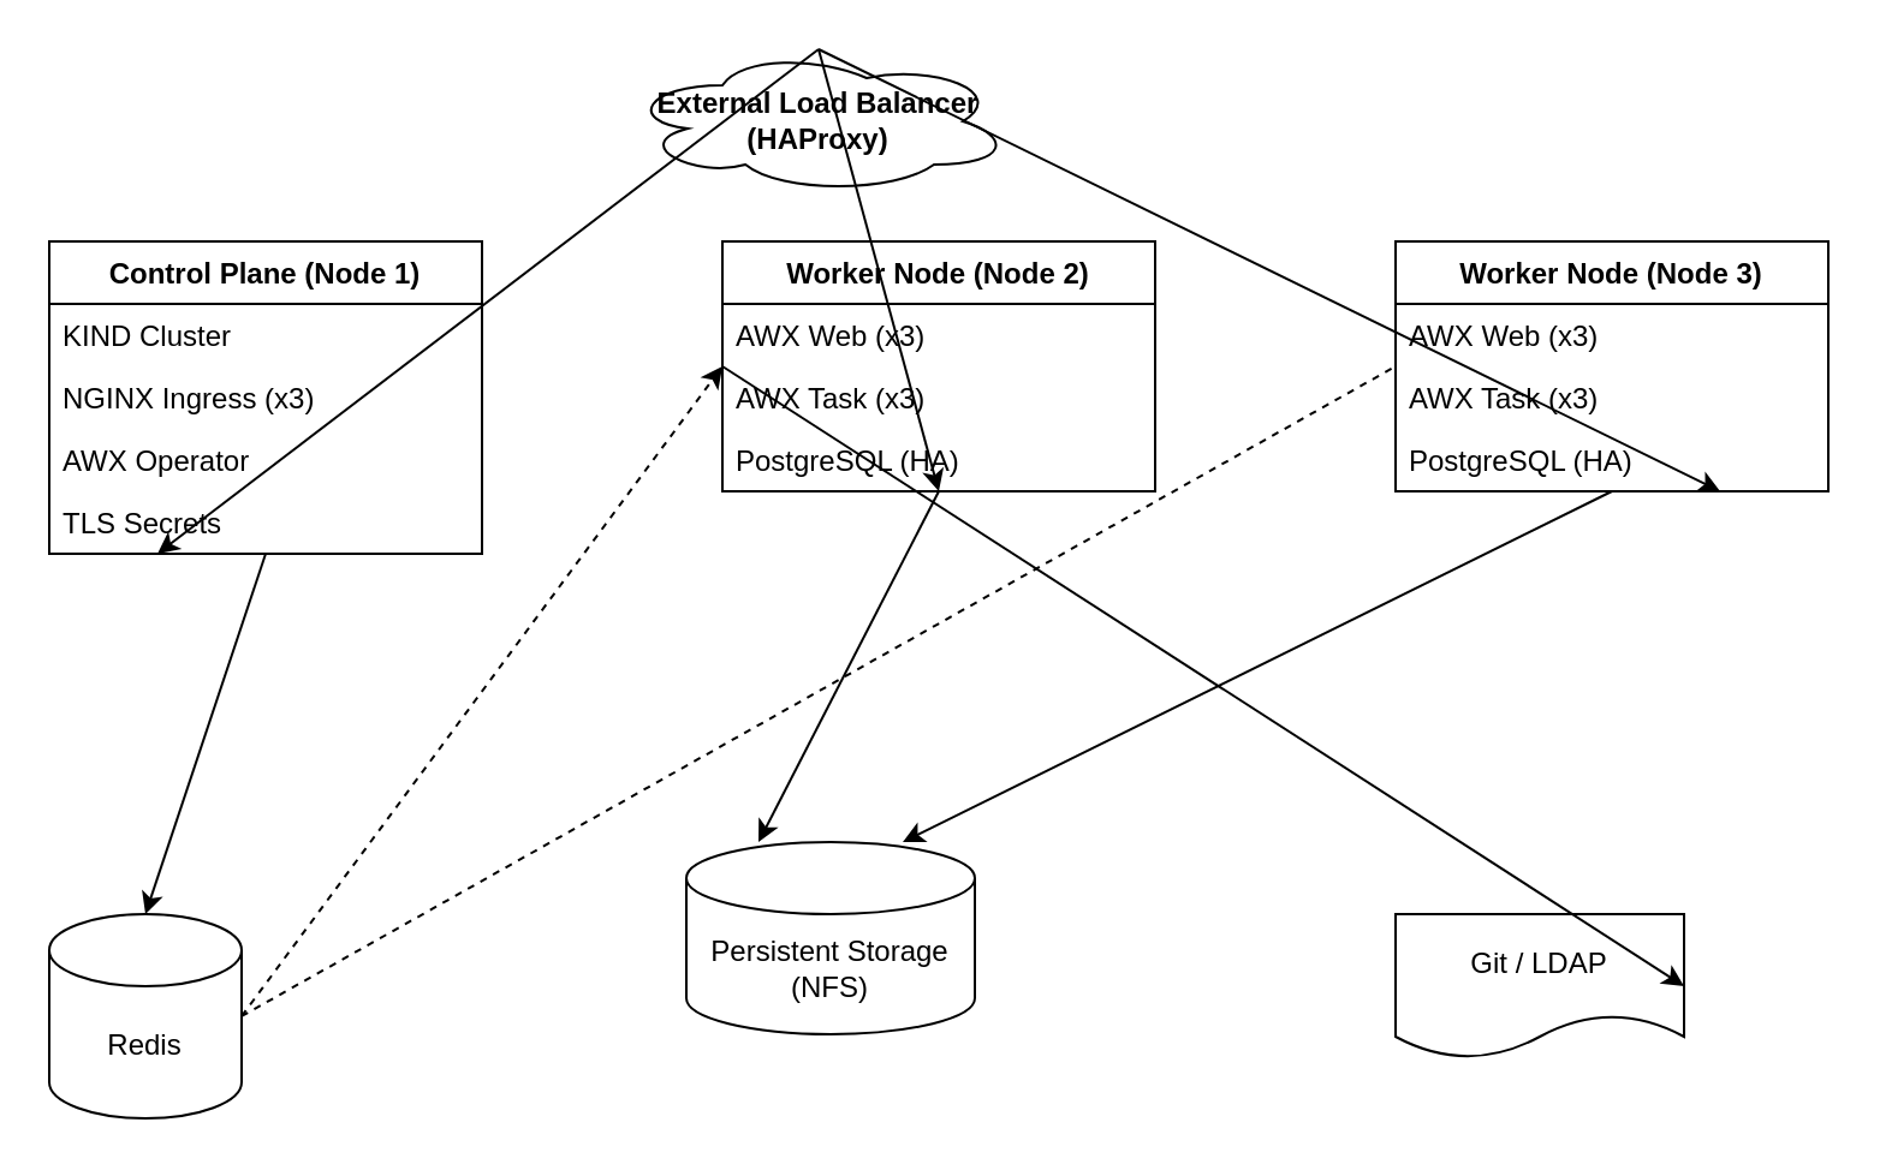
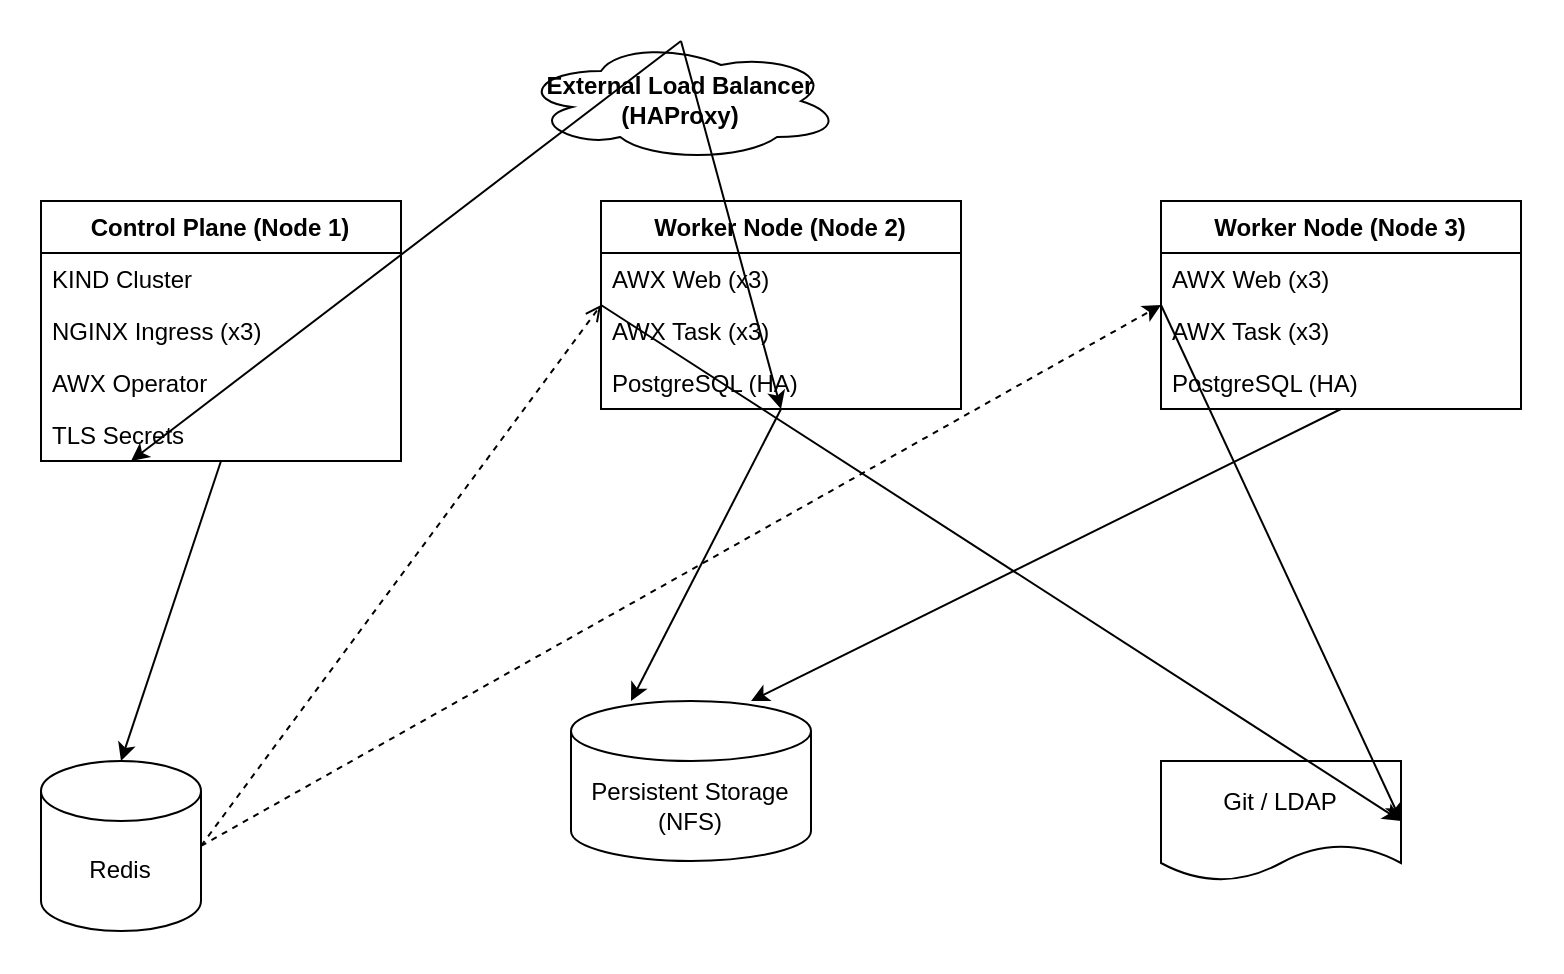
- <mxCell id="20" value="" style="endArrow=classic;html=1;exitX=0.5;exitY=0;exitDx=0;exitDy=0;entryX=0.75;entryY=1;entryDx=0;entryDy=0;" parent="1" source="15" target="11" edge="1"><mxGeometry width="50" height="50" relative="1" as="geometry"><mxPoint x="340" y="100" as="sourcePoint" /><mxPoint x="390" y="50" as="targetPoint" /></mxGeometry></mxCell>
- <mxCell id="28" value="" style="endArrow=none;html=1;exitX=1;exitY=0.5;exitDx=0;exitDy=0;entryX=0;entryY=0.5;entryDx=0;entryDy=0;dashed=1;" parent="1" source="25" target="11" edge="1"><mxGeometry width="50" height="50" relative="1" as="geometry"><mxPoint x="100" y="410" as="sourcePoint" /><mxPoint x="150" y="360" as="targetPoint" /></mxGeometry></mxCell>
+ <mxCell id="28" value="" style="endArrow=classic;html=1;exitX=1;exitY=0.5;exitDx=0;exitDy=0;entryX=0;entryY=0.5;entryDx=0;entryDy=0;dashed=1;" parent="1" source="25" target="11" edge="1"><mxGeometry width="50" height="50" relative="1" as="geometry"><mxPoint x="100" y="410" as="sourcePoint" /><mxPoint x="150" y="360" as="targetPoint" /></mxGeometry></mxCell>
- <mxCell id="27" value="" style="endArrow=classic;html=1;exitX=1;exitY=0.5;exitDx=0;exitDy=0;entryX=0;entryY=0.5;entryDx=0;entryDy=0;dashed=1;" parent="1" source="25" target="7" edge="1"><mxGeometry width="50" height="50" relative="1" as="geometry"><mxPoint x="100" y="410" as="sourcePoint" /><mxPoint x="150" y="360" as="targetPoint" /></mxGeometry></mxCell>
+ <mxCell id="27" value="" style="endArrow=open;html=1;exitX=1;exitY=0.5;exitDx=0;exitDy=0;entryX=0;entryY=0.5;entryDx=0;entryDy=0;dashed=1;" parent="1" source="25" target="7" edge="1"><mxGeometry width="50" height="50" relative="1" as="geometry"><mxPoint x="100" y="410" as="sourcePoint" /><mxPoint x="150" y="360" as="targetPoint" /></mxGeometry></mxCell>
+ <mxCell id="24" value="" style="endArrow=classic;html=1;exitX=0;exitY=0.5;exitDx=0;exitDy=0;entryX=1;entryY=0.5;entryDx=0;entryDy=0;" parent="1" source="11" target="17" edge="1"><mxGeometry width="50" height="50" relative="1" as="geometry"><mxPoint x="760" y="230" as="sourcePoint" /><mxPoint x="810" y="180" as="targetPoint" /></mxGeometry></mxCell>
